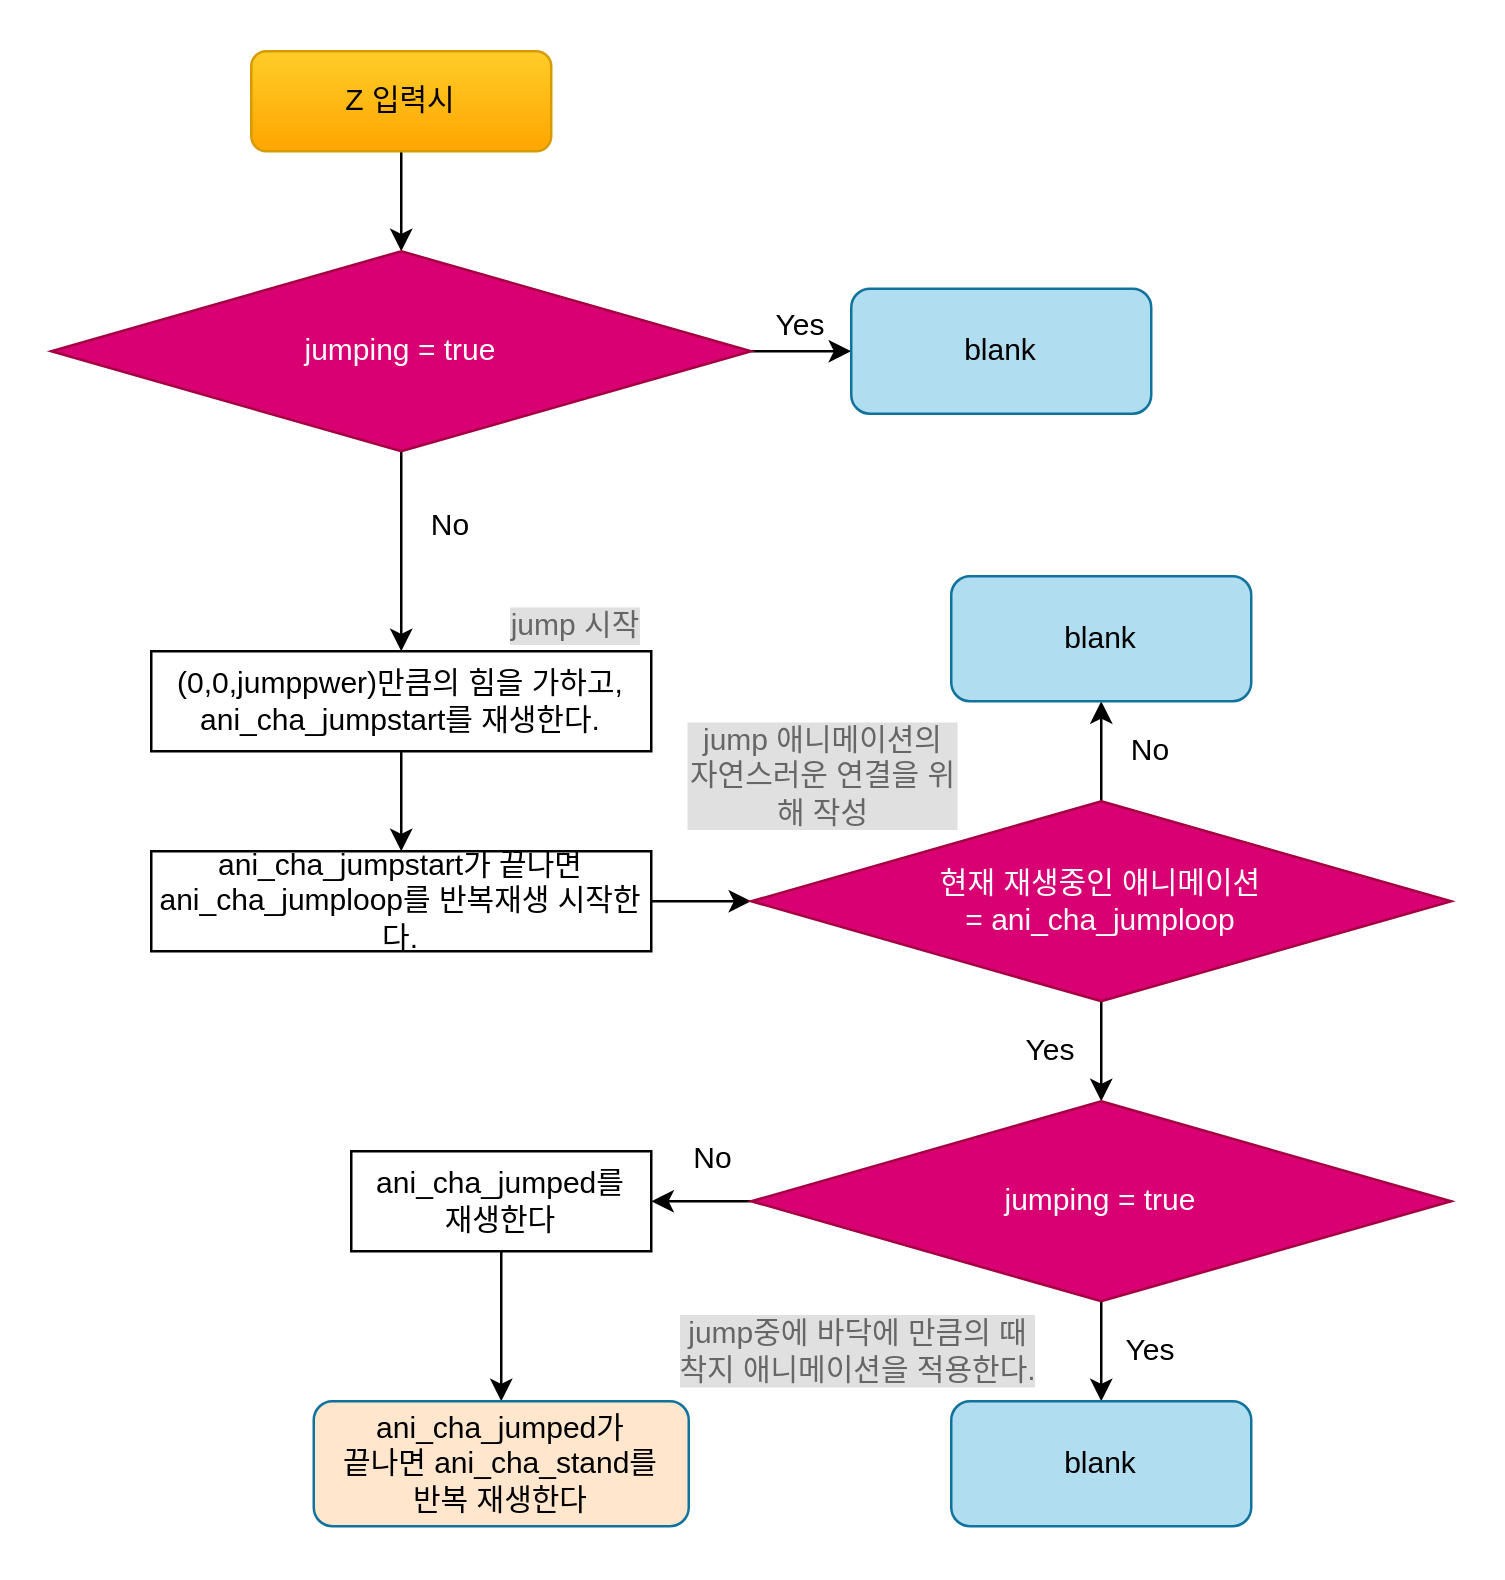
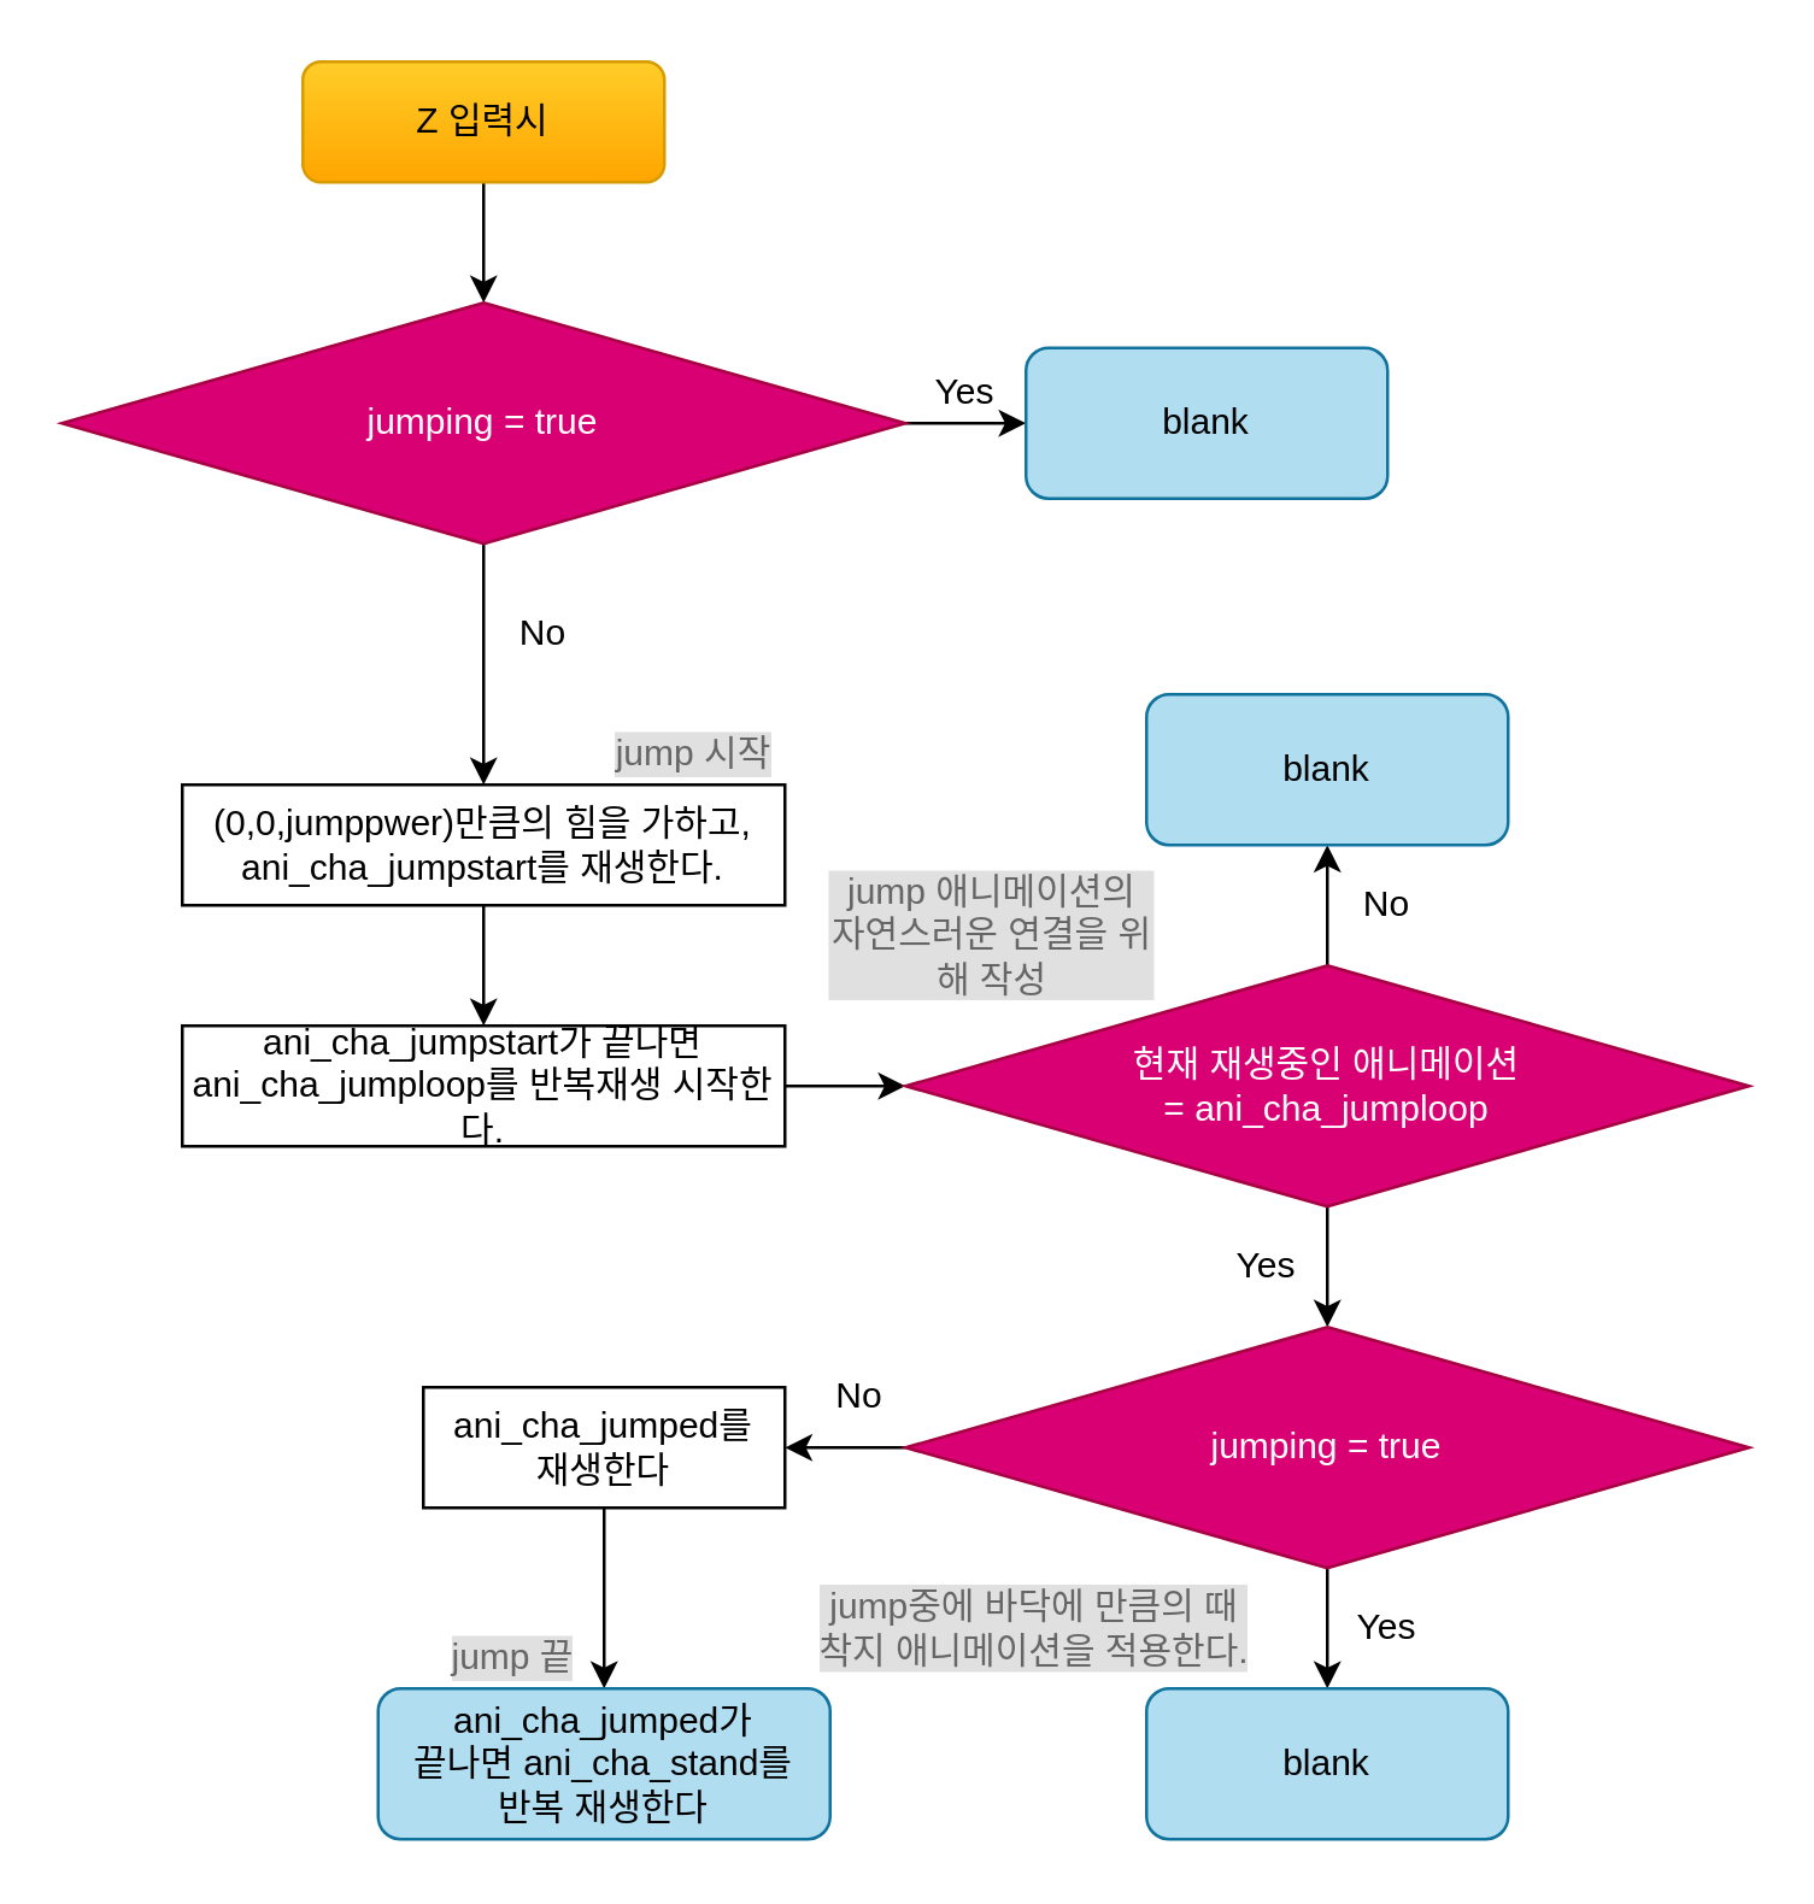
+ <mxCell id="30" value="jump 끝" style="text;html=1;strokeColor=none;fillColor=none;align=center;verticalAlign=middle;whiteSpace=wrap;rounded=0;fontColor=#666666;labelBackgroundColor=#E0E0E0;" vertex="1" parent="1"><mxGeometry x="140" y="540" width="60" height="20" as="geometry" /></mxCell>
- <mxCell id="33" value="ani_cha_jumped가&lt;br&gt;끝나면 ani_cha_stand를&lt;br&gt;반복 재생한다" style="rounded=1;whiteSpace=wrap;html=1;fillColor=#ffe6cc;strokeColor=#10739e;" vertex="1" parent="1"><mxGeometry x="125" y="560" width="150" height="50" as="geometry" /></mxCell>
+ <mxCell id="33" value="ani_cha_jumped가&lt;br&gt;끝나면 ani_cha_stand를&lt;br&gt;반복 재생한다" style="rounded=1;whiteSpace=wrap;html=1;fillColor=#b1ddf0;strokeColor=#10739e;" vertex="1" parent="1"><mxGeometry x="125" y="560" width="150" height="50" as="geometry" /></mxCell>
